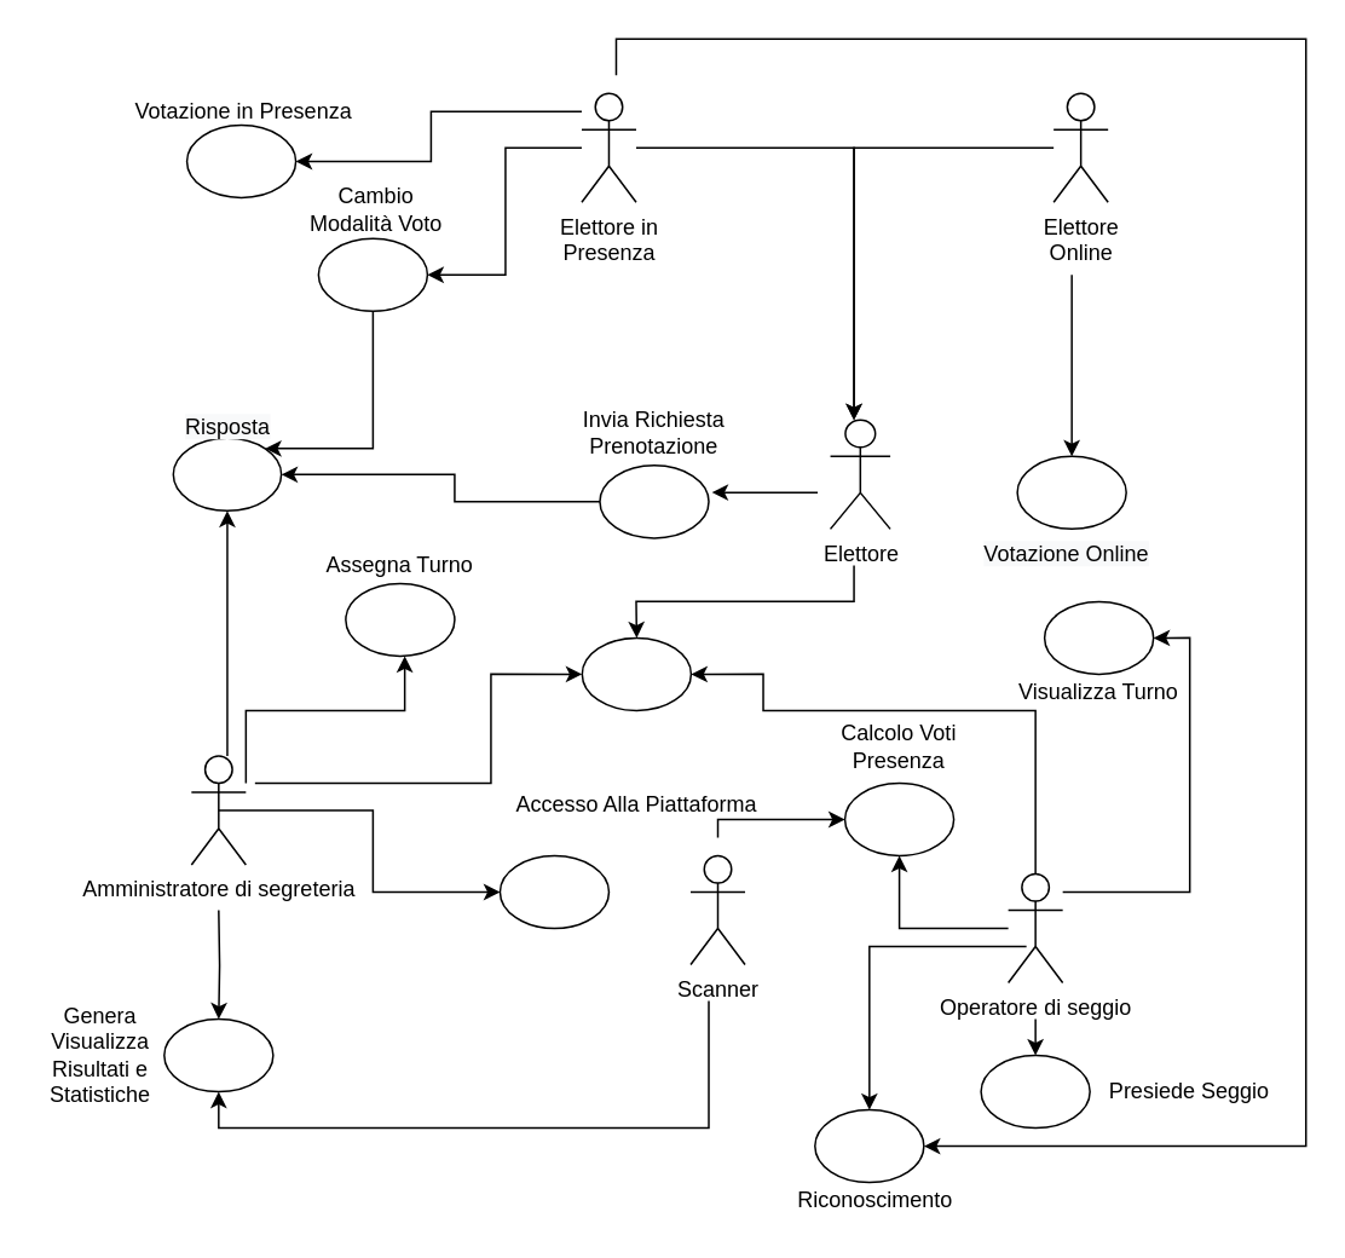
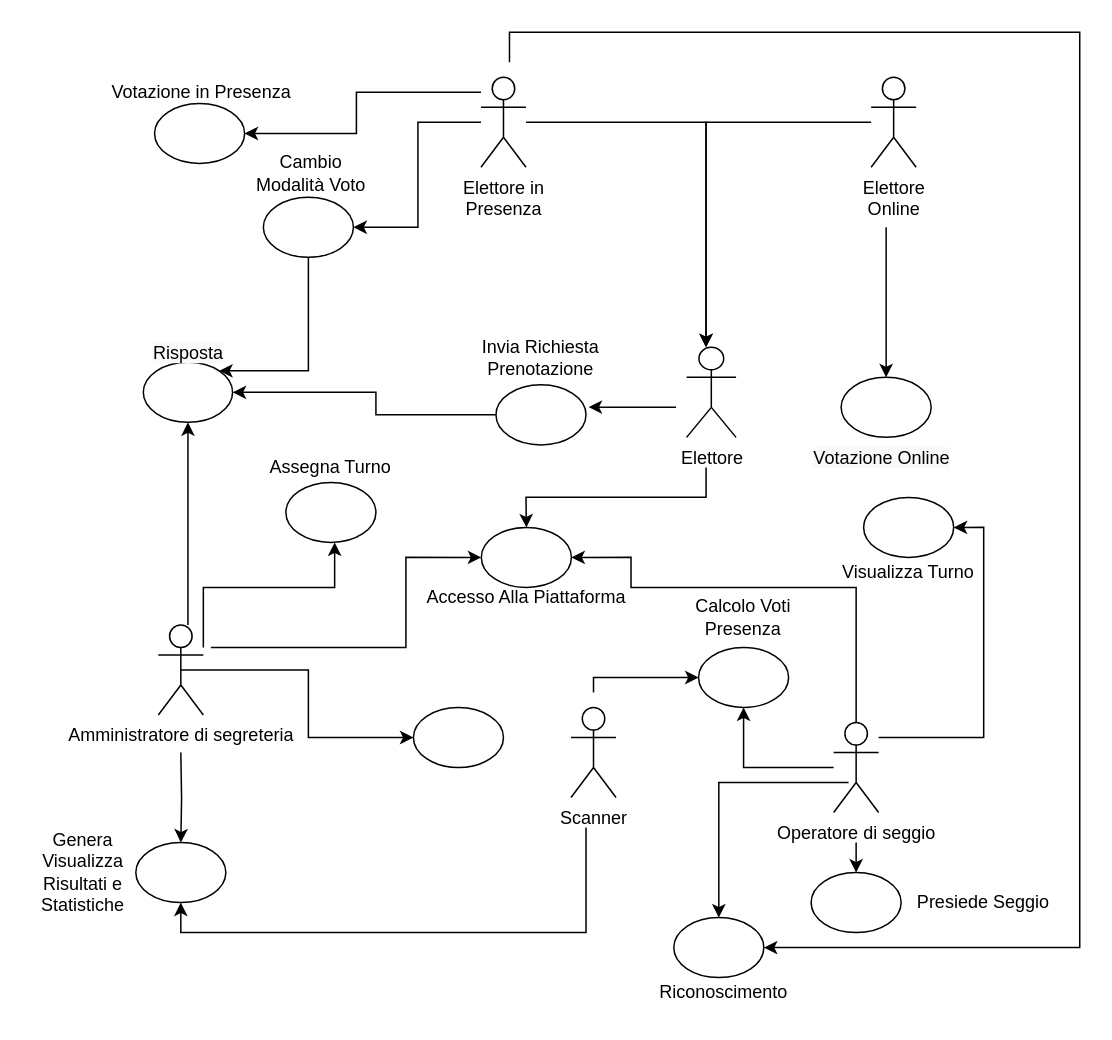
- <mxCell id="47" value="Accesso Alla Piattaforma" style="text;html=1;strokeColor=none;fillColor=none;align=center;verticalAlign=middle;whiteSpace=wrap;rounded=0;" parent="1" vertex="1"><mxGeometry x="278.75" y="435.94" width="143" height="15" as="geometry" /></mxCell>
+ <mxCell id="47" value="Accesso Alla Piattaforma" style="text;html=1;strokeColor=none;fillColor=none;align=center;verticalAlign=middle;whiteSpace=wrap;rounded=0;" parent="1" vertex="1"><mxGeometry x="278.75" y="390.94" width="143" height="15" as="geometry" /></mxCell>
